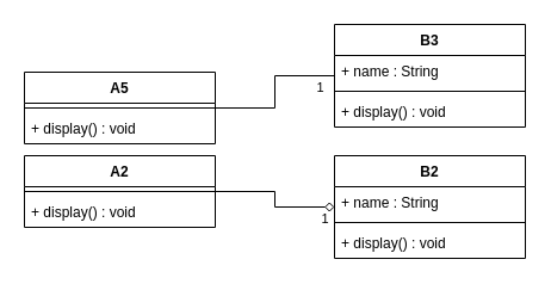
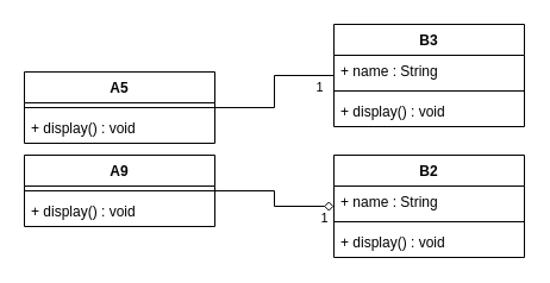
- <mxCell id="7" value="A2" style="swimlane;fontStyle=1;align=center;verticalAlign=top;childLayout=stackLayout;horizontal=1;startSize=26;horizontalStack=0;resizeParent=1;resizeParentMax=0;resizeLast=0;collapsible=1;marginBottom=0;" vertex="1" parent="1"><mxGeometry x="20" y="130" width="160" height="60" as="geometry" /></mxCell>
+ <mxCell id="7" value="A9" style="swimlane;fontStyle=1;align=center;verticalAlign=top;childLayout=stackLayout;horizontal=1;startSize=26;horizontalStack=0;resizeParent=1;resizeParentMax=0;resizeLast=0;collapsible=1;marginBottom=0;" vertex="1" parent="1"><mxGeometry x="20" y="130" width="160" height="60" as="geometry" /></mxCell>
